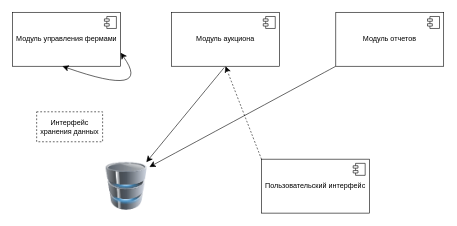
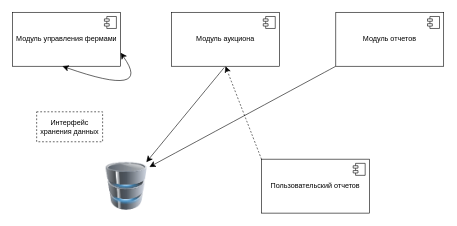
- <mxCell id="8" value="Пользовательский интерфейс" style="html=1;dropTarget=0;whiteSpace=wrap;" vertex="1" parent="1"><mxGeometry x="435" y="265" width="180" height="90" as="geometry" /></mxCell>
+ <mxCell id="8" value="Пользовательский отчетов" style="html=1;dropTarget=0;whiteSpace=wrap;" vertex="1" parent="1"><mxGeometry x="435" y="265" width="180" height="90" as="geometry" /></mxCell>
